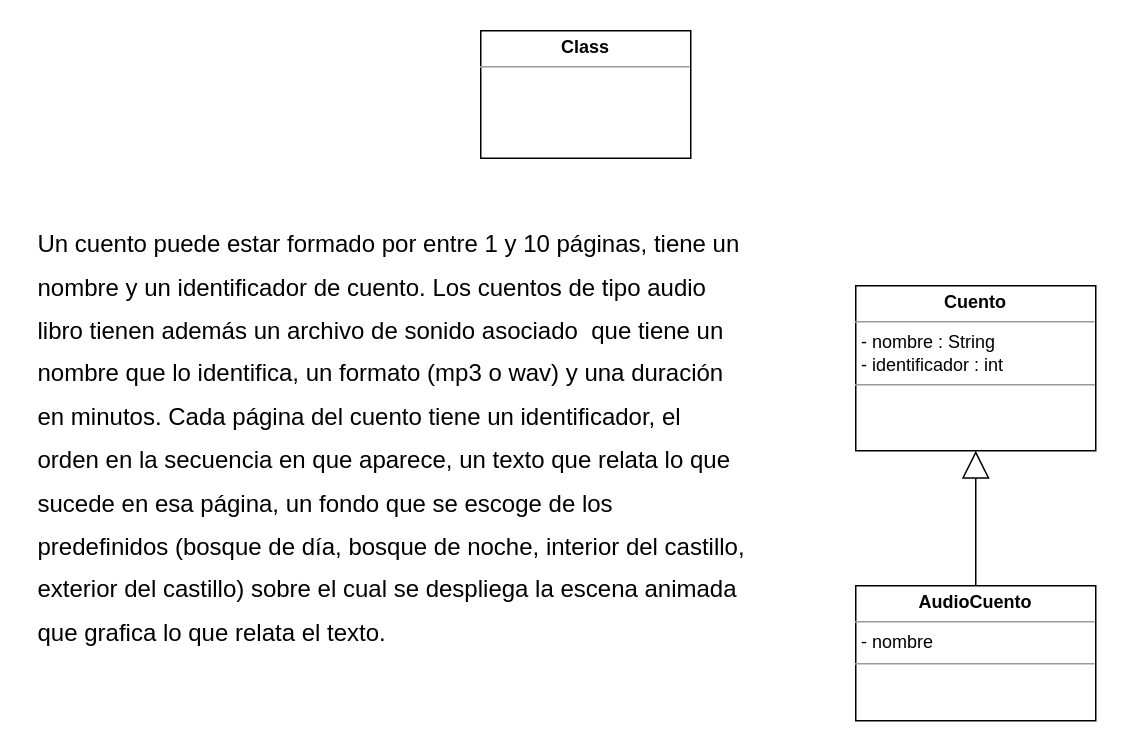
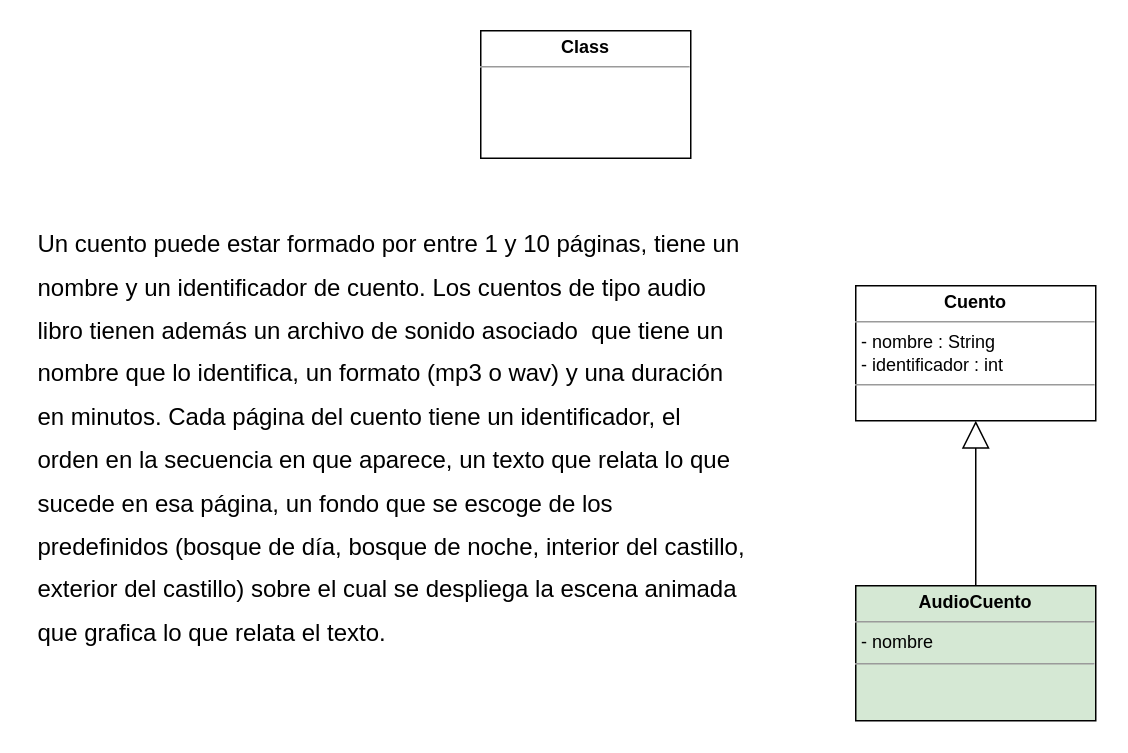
- <mxCell id="3" value="&lt;p style=&quot;margin: 0px ; margin-top: 4px ; text-align: center&quot;&gt;&lt;b&gt;Cuento&lt;/b&gt;&lt;/p&gt;&lt;hr size=&quot;1&quot;&gt;&lt;p style=&quot;margin: 0px ; margin-left: 4px&quot;&gt;- nombre : String&lt;/p&gt;&lt;p style=&quot;margin: 0px ; margin-left: 4px&quot;&gt;- identificador : int&lt;/p&gt;&lt;hr size=&quot;1&quot;&gt;&lt;p style=&quot;margin: 0px ; margin-left: 4px&quot;&gt;&lt;br&gt;&lt;/p&gt;" style="verticalAlign=top;align=left;overflow=fill;fontSize=12;fontFamily=Helvetica;html=1;" vertex="1" parent="1"><mxGeometry x="570" y="190" width="160" height="110" as="geometry" /></mxCell>
+ <mxCell id="3" value="&lt;p style=&quot;margin: 0px ; margin-top: 4px ; text-align: center&quot;&gt;&lt;b&gt;Cuento&lt;/b&gt;&lt;/p&gt;&lt;hr size=&quot;1&quot;&gt;&lt;p style=&quot;margin: 0px ; margin-left: 4px&quot;&gt;- nombre : String&lt;/p&gt;&lt;p style=&quot;margin: 0px ; margin-left: 4px&quot;&gt;- identificador : int&lt;/p&gt;&lt;hr size=&quot;1&quot;&gt;&lt;p style=&quot;margin: 0px ; margin-left: 4px&quot;&gt;&lt;br&gt;&lt;/p&gt;" style="verticalAlign=top;align=left;overflow=fill;fontSize=12;fontFamily=Helvetica;html=1;" vertex="1" parent="1"><mxGeometry x="570" y="190" width="160" height="90" as="geometry" /></mxCell>
- <mxCell id="4" value="&lt;p style=&quot;margin: 0px ; margin-top: 4px ; text-align: center&quot;&gt;&lt;b&gt;AudioCuento&lt;/b&gt;&lt;/p&gt;&lt;hr size=&quot;1&quot;&gt;&lt;p style=&quot;margin: 0px ; margin-left: 4px&quot;&gt;- nombre&lt;/p&gt;&lt;hr size=&quot;1&quot;&gt;&lt;p style=&quot;margin: 0px ; margin-left: 4px&quot;&gt;&lt;br&gt;&lt;/p&gt;" style="verticalAlign=top;align=left;overflow=fill;fontSize=12;fontFamily=Helvetica;html=1;" vertex="1" parent="1"><mxGeometry x="570" y="390" width="160" height="90" as="geometry" /></mxCell>
+ <mxCell id="4" value="&lt;p style=&quot;margin: 0px ; margin-top: 4px ; text-align: center&quot;&gt;&lt;b&gt;AudioCuento&lt;/b&gt;&lt;/p&gt;&lt;hr size=&quot;1&quot;&gt;&lt;p style=&quot;margin: 0px ; margin-left: 4px&quot;&gt;- nombre&lt;/p&gt;&lt;hr size=&quot;1&quot;&gt;&lt;p style=&quot;margin: 0px ; margin-left: 4px&quot;&gt;&lt;br&gt;&lt;/p&gt;" style="verticalAlign=top;align=left;overflow=fill;fontSize=12;fontFamily=Helvetica;html=1;fillColor=#d5e8d4;" vertex="1" parent="1"><mxGeometry x="570" y="390" width="160" height="90" as="geometry" /></mxCell>
